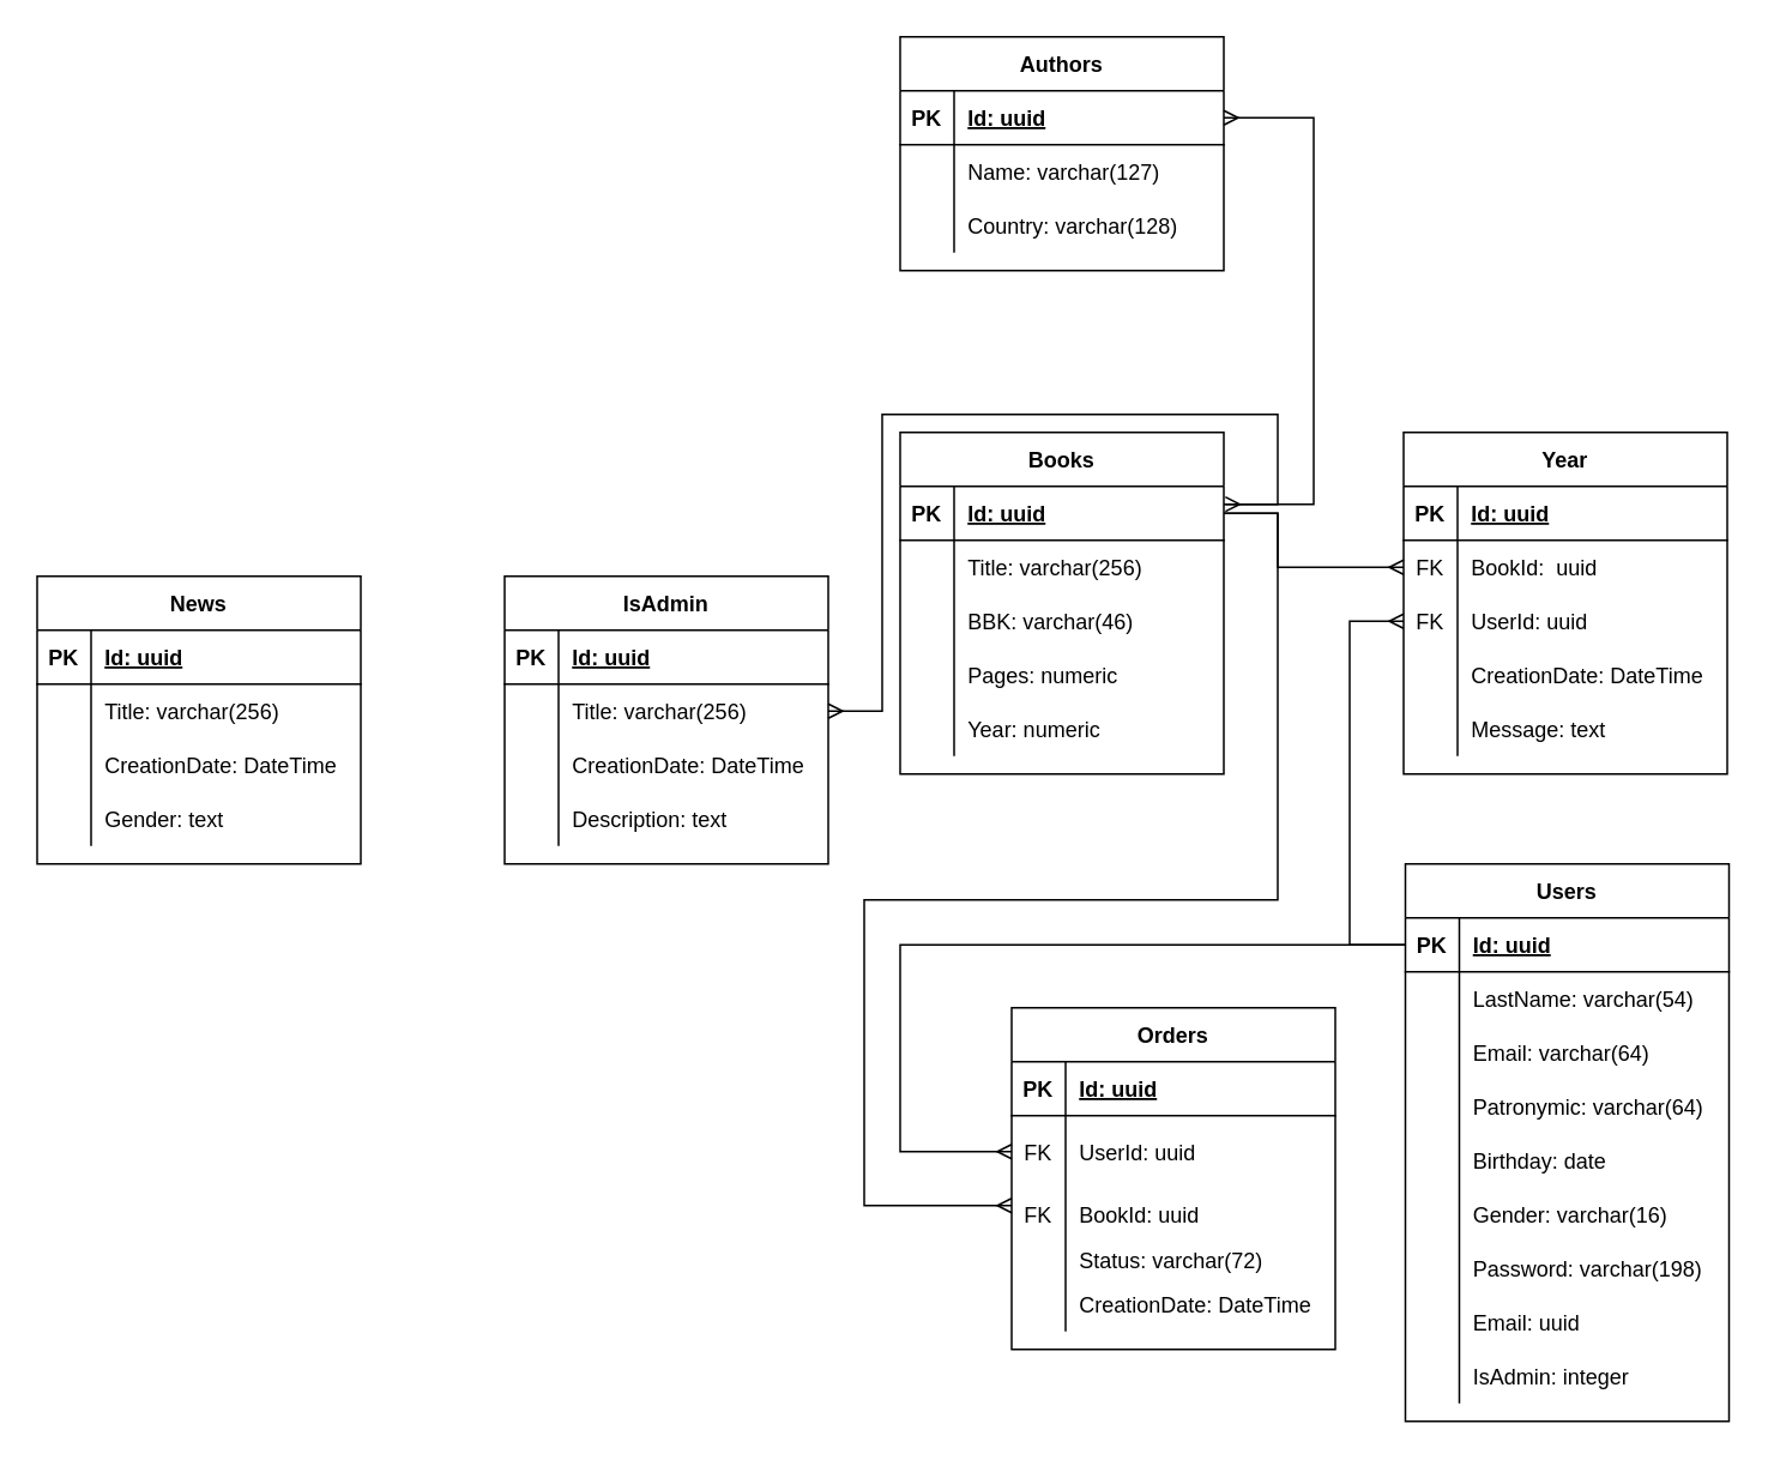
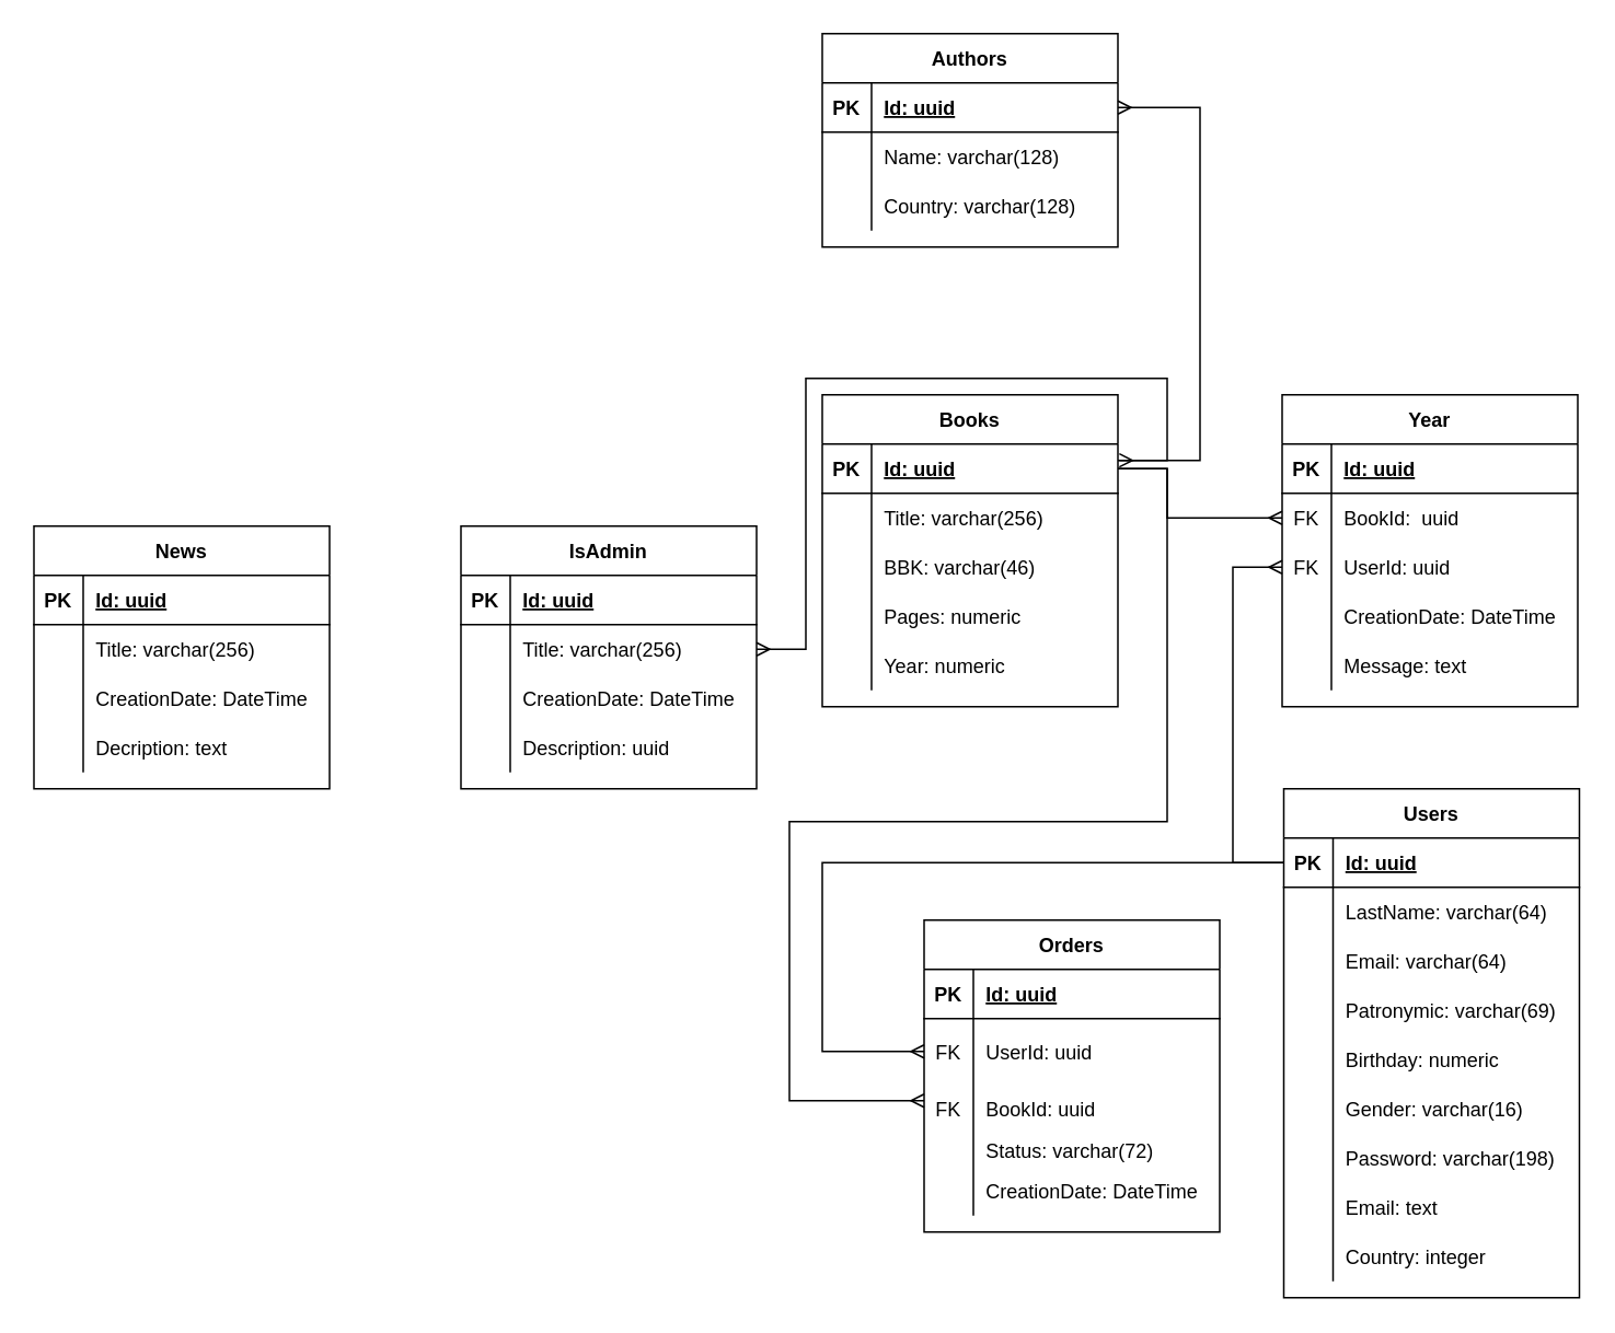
- <mxCell id="97" value="Name: varchar(127)" style="shape=partialRectangle;connectable=0;fillColor=none;top=0;left=0;bottom=0;right=0;align=left;spacingLeft=6;overflow=hidden;" parent="95" vertex="1"><mxGeometry x="30" width="150" height="30" as="geometry"><mxRectangle width="150" height="30" as="alternateBounds" /></mxGeometry></mxCell>
+ <mxCell id="97" value="Name: varchar(128)" style="shape=partialRectangle;connectable=0;fillColor=none;top=0;left=0;bottom=0;right=0;align=left;spacingLeft=6;overflow=hidden;" parent="95" vertex="1"><mxGeometry x="30" width="150" height="30" as="geometry"><mxRectangle width="150" height="30" as="alternateBounds" /></mxGeometry></mxCell>
- <mxCell id="90" value="Gender: text" style="shape=partialRectangle;connectable=0;fillColor=none;top=0;left=0;bottom=0;right=0;align=left;spacingLeft=6;overflow=hidden;" parent="88" vertex="1"><mxGeometry x="30" width="150" height="30" as="geometry"><mxRectangle width="150" height="30" as="alternateBounds" /></mxGeometry></mxCell>
+ <mxCell id="90" value="Decription: text" style="shape=partialRectangle;connectable=0;fillColor=none;top=0;left=0;bottom=0;right=0;align=left;spacingLeft=6;overflow=hidden;" parent="88" vertex="1"><mxGeometry x="30" width="150" height="30" as="geometry"><mxRectangle width="150" height="30" as="alternateBounds" /></mxGeometry></mxCell>
- <mxCell id="118" value="Description: text" style="shape=partialRectangle;connectable=0;fillColor=none;top=0;left=0;bottom=0;right=0;align=left;spacingLeft=6;overflow=hidden;" vertex="1" parent="116"><mxGeometry x="30" width="150" height="30" as="geometry"><mxRectangle width="150" height="30" as="alternateBounds" /></mxGeometry></mxCell>
+ <mxCell id="118" value="Description: uuid" style="shape=partialRectangle;connectable=0;fillColor=none;top=0;left=0;bottom=0;right=0;align=left;spacingLeft=6;overflow=hidden;" vertex="1" parent="116"><mxGeometry x="30" width="150" height="30" as="geometry"><mxRectangle width="150" height="30" as="alternateBounds" /></mxGeometry></mxCell>
- <mxCell id="24" value="LastName: varchar(54)" style="shape=partialRectangle;connectable=0;fillColor=none;top=0;left=0;bottom=0;right=0;align=left;spacingLeft=6;overflow=hidden;" parent="22" vertex="1"><mxGeometry x="30" width="150" height="30" as="geometry"><mxRectangle width="150" height="30" as="alternateBounds" /></mxGeometry></mxCell>
+ <mxCell id="24" value="LastName: varchar(64)" style="shape=partialRectangle;connectable=0;fillColor=none;top=0;left=0;bottom=0;right=0;align=left;spacingLeft=6;overflow=hidden;" parent="22" vertex="1"><mxGeometry x="30" width="150" height="30" as="geometry"><mxRectangle width="150" height="30" as="alternateBounds" /></mxGeometry></mxCell>
- <mxCell id="30" value="Patronymic: varchar(64)" style="shape=partialRectangle;connectable=0;fillColor=none;top=0;left=0;bottom=0;right=0;align=left;spacingLeft=6;overflow=hidden;" parent="28" vertex="1"><mxGeometry x="30" width="150" height="30" as="geometry"><mxRectangle width="150" height="30" as="alternateBounds" /></mxGeometry></mxCell>
+ <mxCell id="30" value="Patronymic: varchar(69)" style="shape=partialRectangle;connectable=0;fillColor=none;top=0;left=0;bottom=0;right=0;align=left;spacingLeft=6;overflow=hidden;" parent="28" vertex="1"><mxGeometry x="30" width="150" height="30" as="geometry"><mxRectangle width="150" height="30" as="alternateBounds" /></mxGeometry></mxCell>
- <mxCell id="33" value="Birthday: date" style="shape=partialRectangle;connectable=0;fillColor=none;top=0;left=0;bottom=0;right=0;align=left;spacingLeft=6;overflow=hidden;" parent="31" vertex="1"><mxGeometry x="30" width="150" height="30" as="geometry"><mxRectangle width="150" height="30" as="alternateBounds" /></mxGeometry></mxCell>
+ <mxCell id="33" value="Birthday: numeric" style="shape=partialRectangle;connectable=0;fillColor=none;top=0;left=0;bottom=0;right=0;align=left;spacingLeft=6;overflow=hidden;" parent="31" vertex="1"><mxGeometry x="30" width="150" height="30" as="geometry"><mxRectangle width="150" height="30" as="alternateBounds" /></mxGeometry></mxCell>
- <mxCell id="42" value="Email: uuid" style="shape=partialRectangle;connectable=0;fillColor=none;top=0;left=0;bottom=0;right=0;align=left;spacingLeft=6;overflow=hidden;" parent="40" vertex="1"><mxGeometry x="30" width="150" height="30" as="geometry"><mxRectangle width="150" height="30" as="alternateBounds" /></mxGeometry></mxCell>
+ <mxCell id="42" value="Email: text" style="shape=partialRectangle;connectable=0;fillColor=none;top=0;left=0;bottom=0;right=0;align=left;spacingLeft=6;overflow=hidden;" parent="40" vertex="1"><mxGeometry x="30" width="150" height="30" as="geometry"><mxRectangle width="150" height="30" as="alternateBounds" /></mxGeometry></mxCell>
- <mxCell id="45" value="IsAdmin: integer" style="shape=partialRectangle;connectable=0;fillColor=none;top=0;left=0;bottom=0;right=0;align=left;spacingLeft=6;overflow=hidden;" parent="43" vertex="1"><mxGeometry x="30" width="150" height="30" as="geometry"><mxRectangle width="150" height="30" as="alternateBounds" /></mxGeometry></mxCell>
+ <mxCell id="45" value="Country: integer" style="shape=partialRectangle;connectable=0;fillColor=none;top=0;left=0;bottom=0;right=0;align=left;spacingLeft=6;overflow=hidden;" parent="43" vertex="1"><mxGeometry x="30" width="150" height="30" as="geometry"><mxRectangle width="150" height="30" as="alternateBounds" /></mxGeometry></mxCell>
